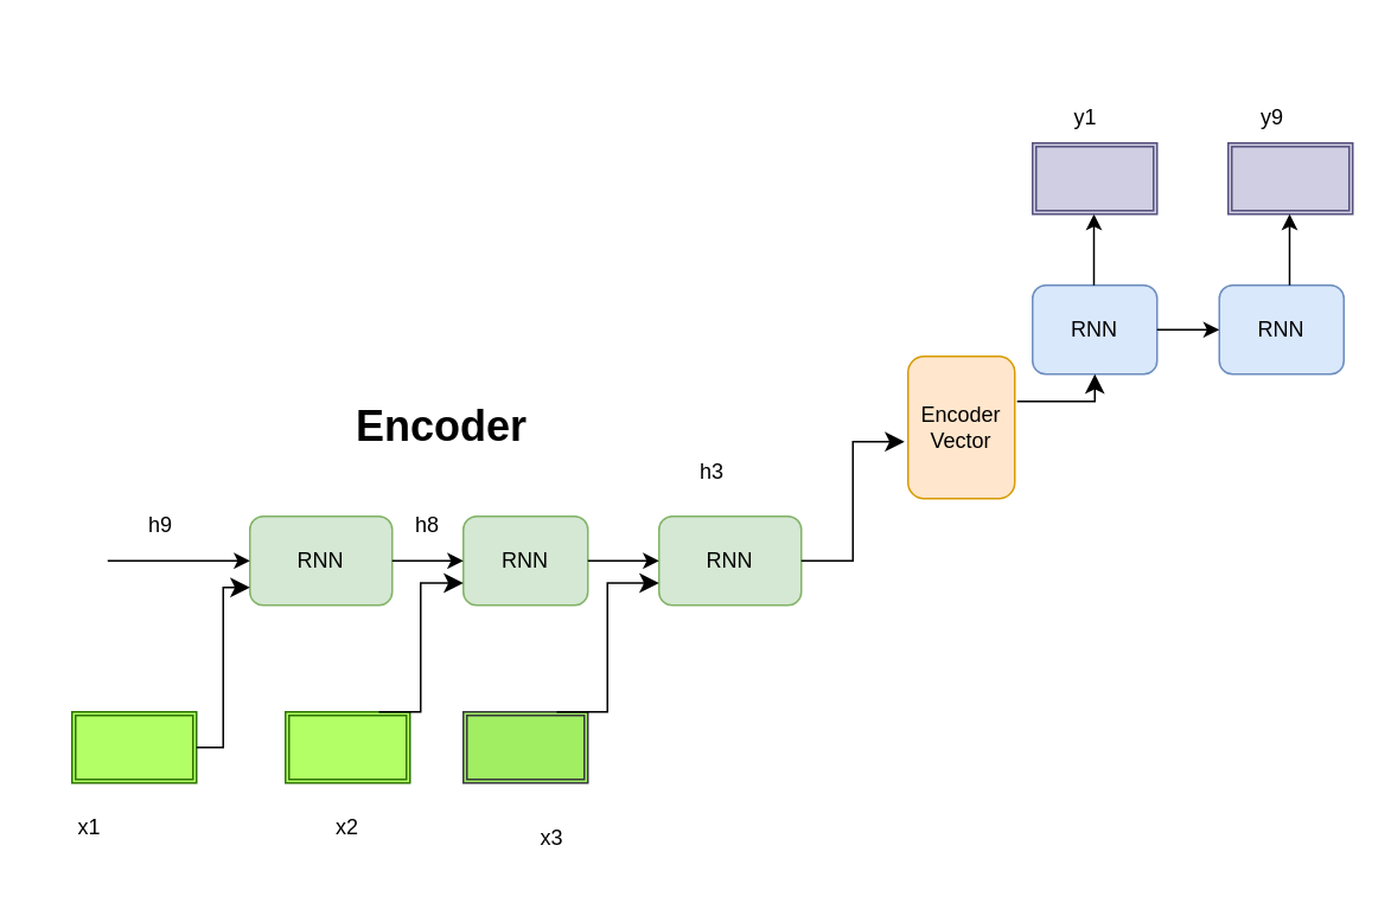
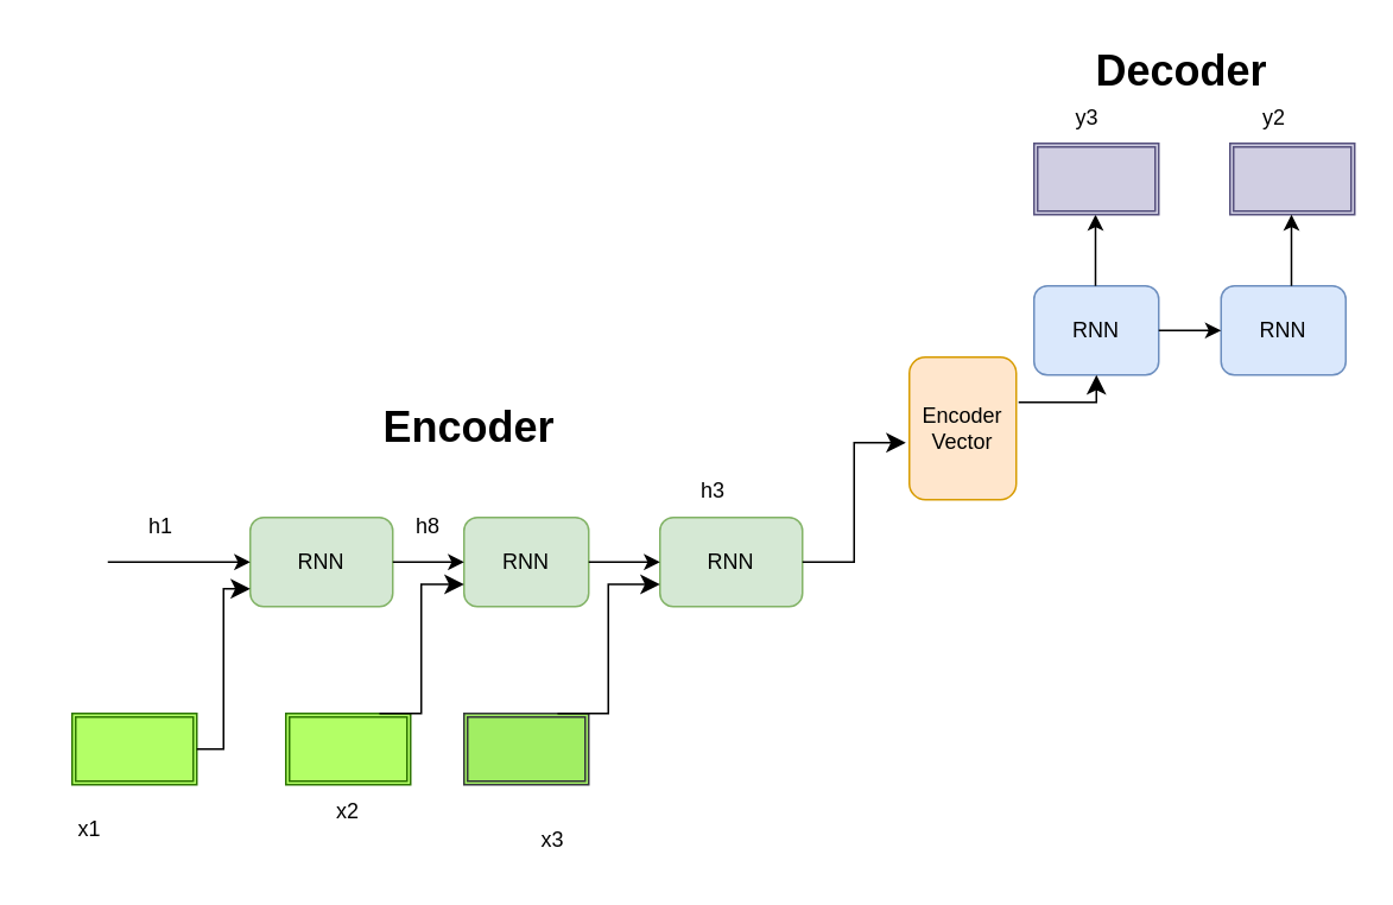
+ <mxCell id="33" value="&lt;h1&gt;Decoder&lt;/h1&gt;" style="text;html=1;strokeColor=none;fillColor=none;spacing=5;spacingTop=-20;whiteSpace=wrap;overflow=hidden;rounded=0;" vertex="1" parent="1"><mxGeometry x="610" y="20" width="110" height="30" as="geometry" /></mxCell>
- <mxCell id="30" value="y1" style="text;html=1;strokeColor=none;fillColor=none;align=center;verticalAlign=middle;whiteSpace=wrap;rounded=0;" vertex="1" parent="1"><mxGeometry x="580" y="51" width="60" height="30" as="geometry" /></mxCell>
+ <mxCell id="30" value="y3" style="text;html=1;strokeColor=none;fillColor=none;align=center;verticalAlign=middle;whiteSpace=wrap;rounded=0;" vertex="1" parent="1"><mxGeometry x="580" y="51" width="60" height="30" as="geometry" /></mxCell>
- <mxCell id="31" value="y9" style="text;html=1;strokeColor=none;fillColor=none;align=center;verticalAlign=middle;whiteSpace=wrap;rounded=0;" vertex="1" parent="1"><mxGeometry x="685" y="51" width="60" height="30" as="geometry" /></mxCell>
+ <mxCell id="31" value="y2" style="text;html=1;strokeColor=none;fillColor=none;align=center;verticalAlign=middle;whiteSpace=wrap;rounded=0;" vertex="1" parent="1"><mxGeometry x="685" y="51" width="60" height="30" as="geometry" /></mxCell>
- <mxCell id="32" value="&lt;h1&gt;Encoder&lt;/h1&gt;" style="text;html=1;strokeColor=none;fillColor=none;spacing=5;spacingTop=-20;whiteSpace=wrap;overflow=hidden;rounded=0;" vertex="1" parent="1"><mxGeometry x="195" y="220" width="110" height="40" as="geometry" /></mxCell>
+ <mxCell id="32" value="&lt;h1&gt;Encoder&lt;/h1&gt;" style="text;html=1;strokeColor=none;fillColor=none;spacing=5;spacingTop=-20;whiteSpace=wrap;overflow=hidden;rounded=0;" vertex="1" parent="1"><mxGeometry x="210" y="220" width="110" height="40" as="geometry" /></mxCell>
- <mxCell id="26" value="h3" style="text;html=1;strokeColor=none;fillColor=none;align=center;verticalAlign=middle;whiteSpace=wrap;rounded=0;" vertex="1" parent="1"><mxGeometry x="370" y="250" width="60" height="30" as="geometry" /></mxCell>
+ <mxCell id="26" value="h3" style="text;html=1;strokeColor=none;fillColor=none;align=center;verticalAlign=middle;whiteSpace=wrap;rounded=0;" vertex="1" parent="1"><mxGeometry x="370" y="260" width="60" height="30" as="geometry" /></mxCell>
- <mxCell id="24" value="h9" style="text;html=1;strokeColor=none;fillColor=none;align=center;verticalAlign=middle;whiteSpace=wrap;rounded=0;" vertex="1" parent="1"><mxGeometry x="60" y="280" width="60" height="30" as="geometry" /></mxCell>
+ <mxCell id="24" value="h1" style="text;html=1;strokeColor=none;fillColor=none;align=center;verticalAlign=middle;whiteSpace=wrap;rounded=0;" vertex="1" parent="1"><mxGeometry x="60" y="280" width="60" height="30" as="geometry" /></mxCell>
- <mxCell id="28" value="x2" style="text;html=1;strokeColor=none;fillColor=none;align=center;verticalAlign=middle;whiteSpace=wrap;rounded=0;" vertex="1" parent="1"><mxGeometry x="165" y="450" width="60" height="30" as="geometry" /></mxCell>
+ <mxCell id="28" value="x2" style="text;html=1;strokeColor=none;fillColor=none;align=center;verticalAlign=middle;whiteSpace=wrap;rounded=0;" vertex="1" parent="1"><mxGeometry x="165" y="440" width="60" height="30" as="geometry" /></mxCell>
